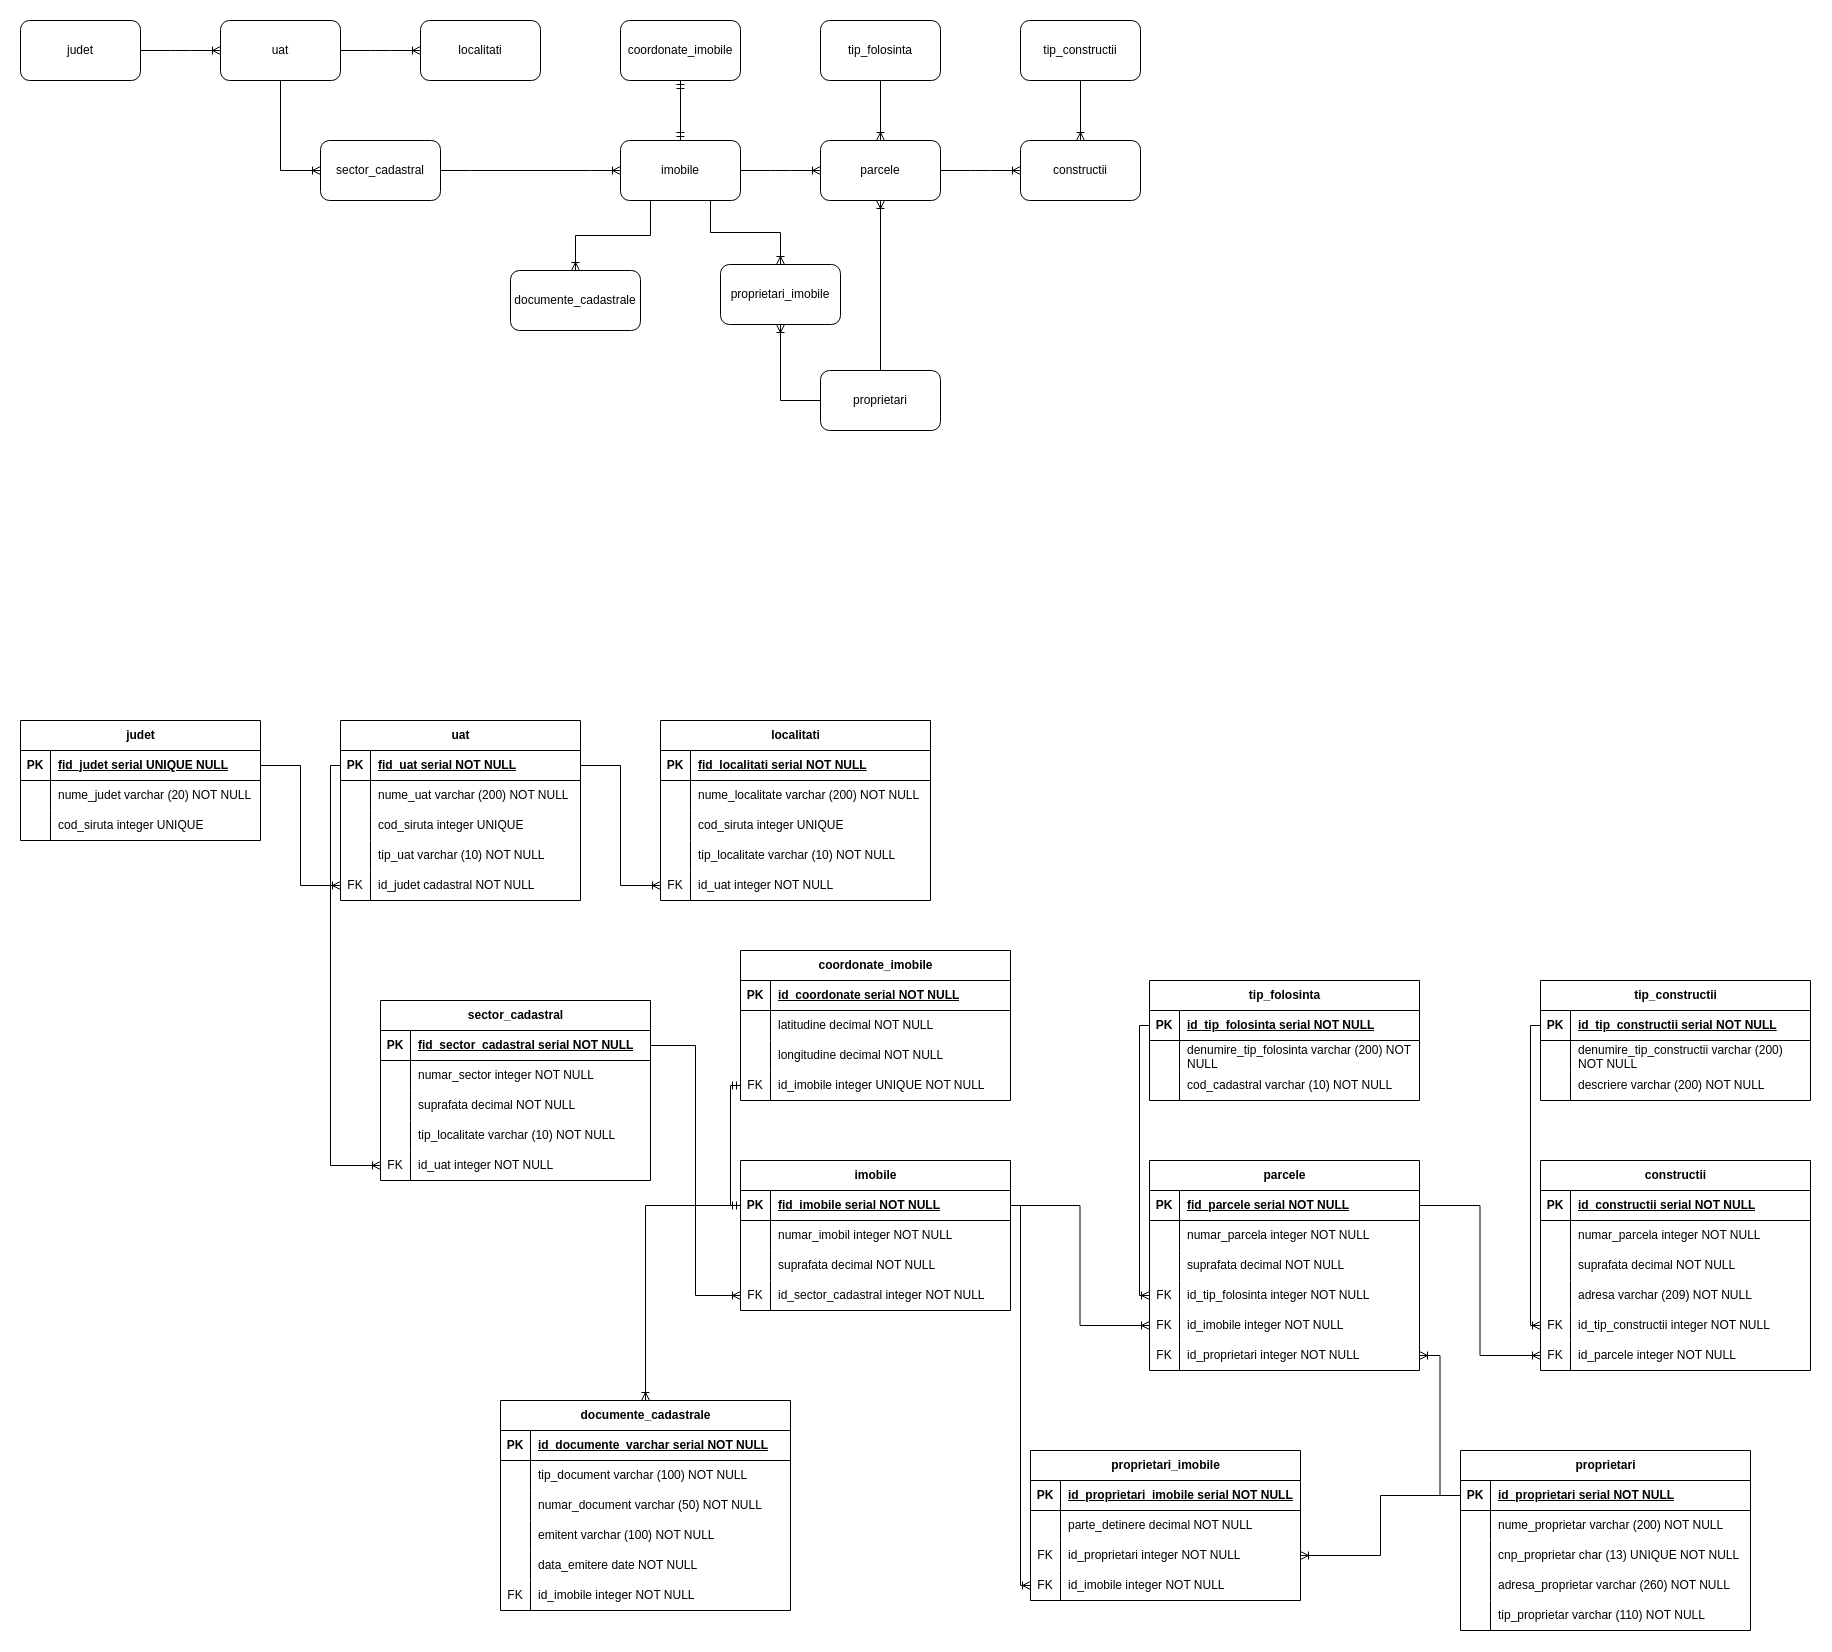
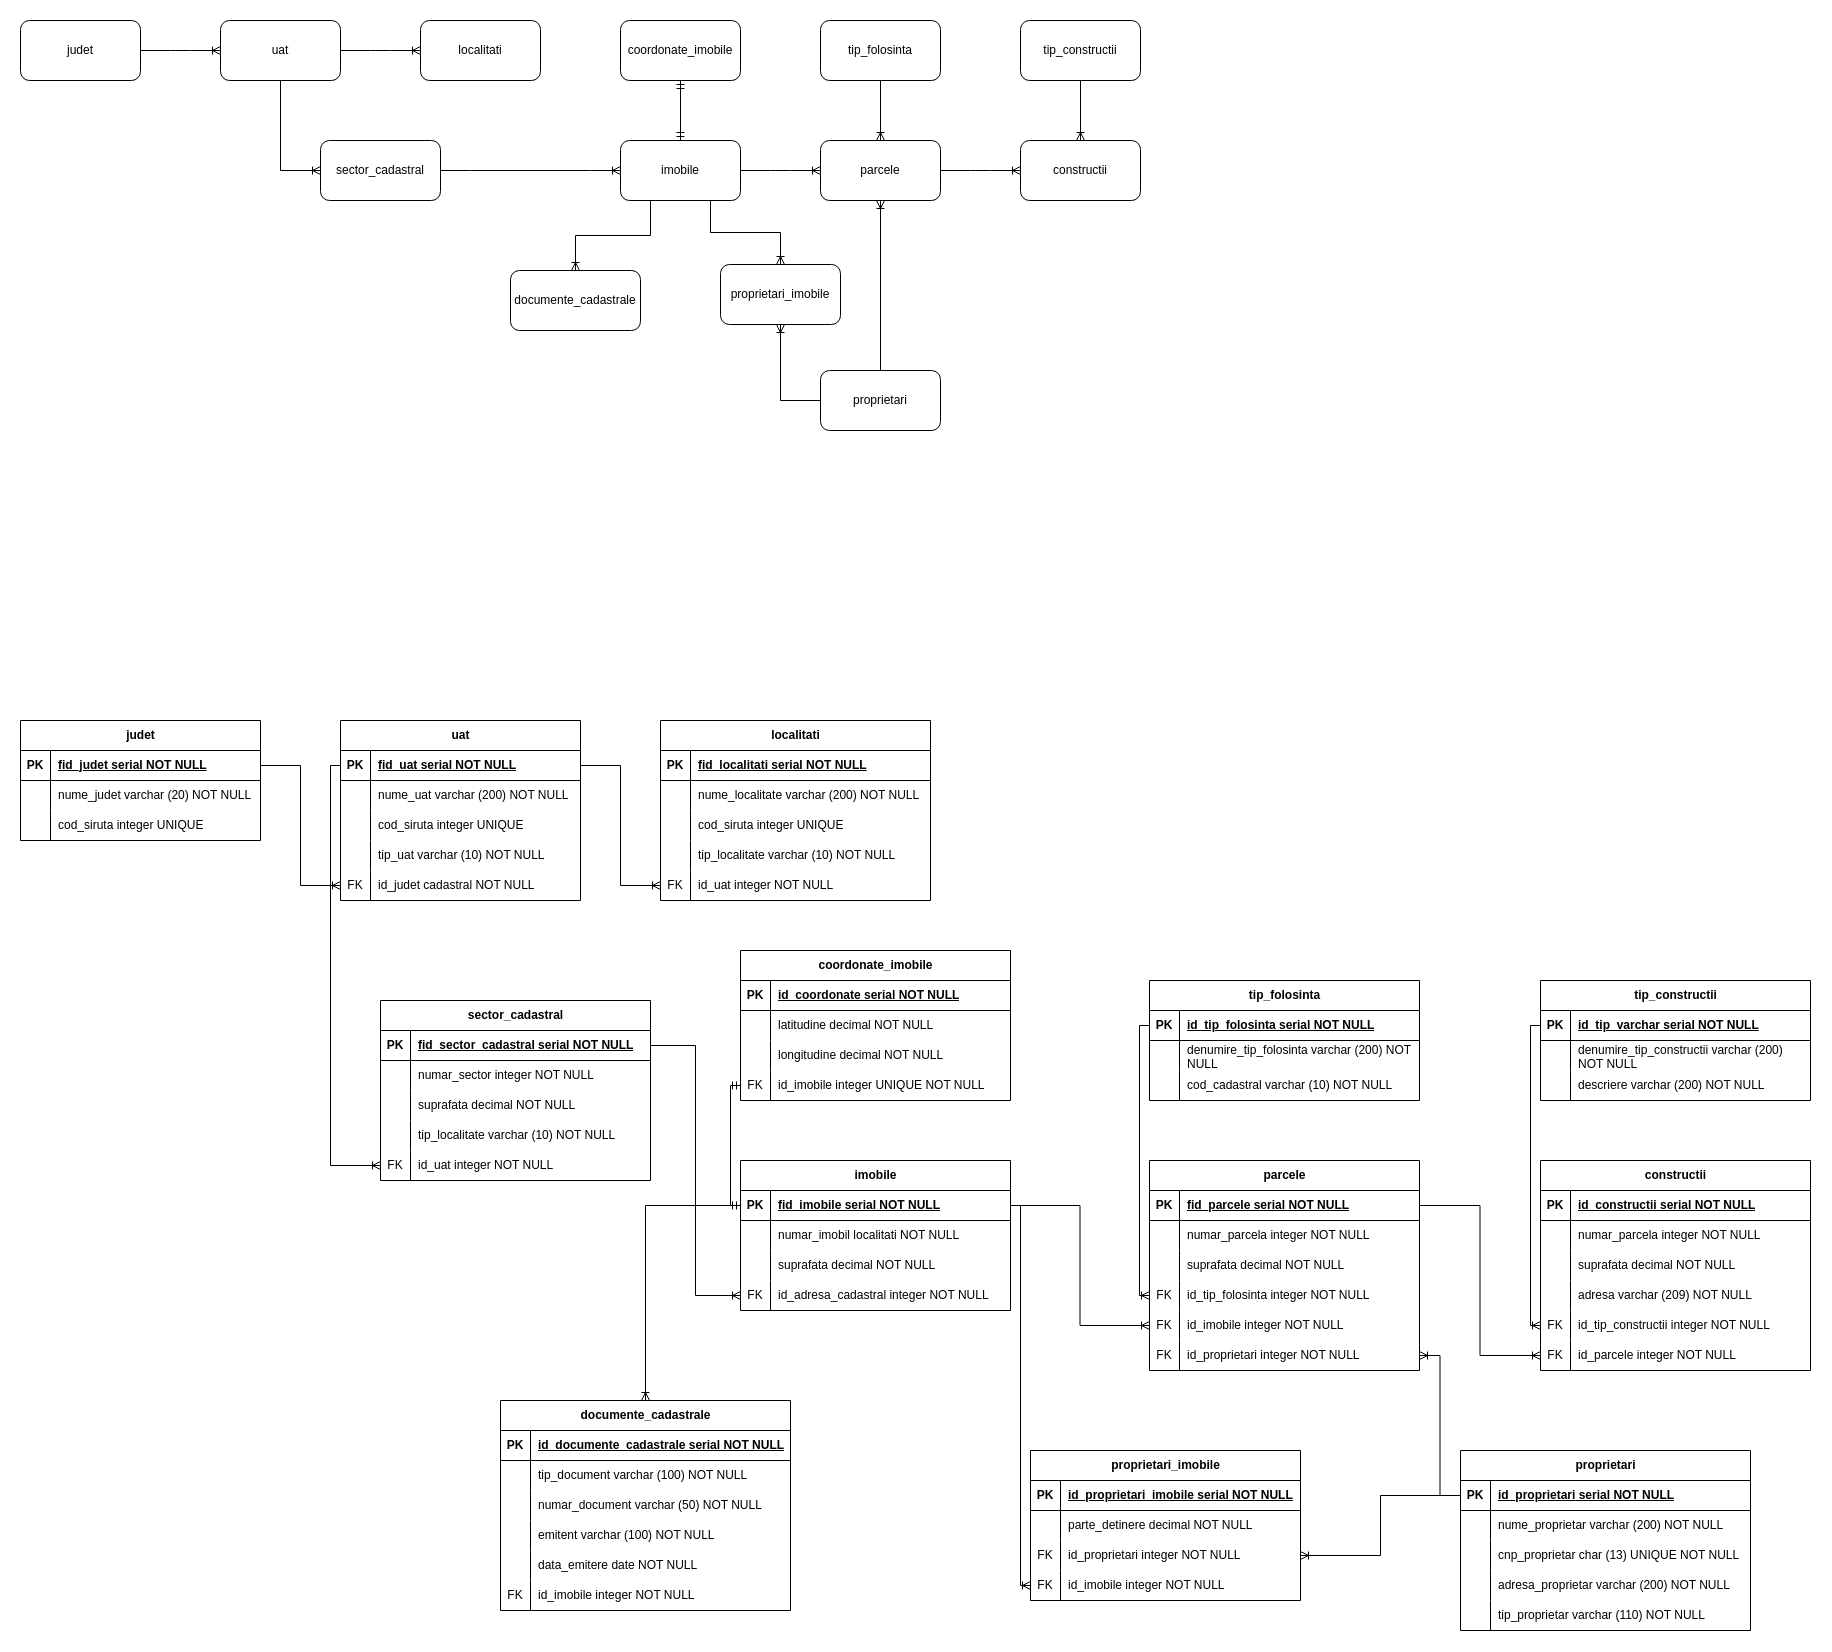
- <mxCell id="30" value="fid_judet serial UNIQUE NULL" style="shape=partialRectangle;connectable=0;fillColor=none;top=0;left=0;bottom=0;right=0;align=left;spacingLeft=6;fontStyle=5;overflow=hidden;whiteSpace=wrap;html=1;" vertex="1" parent="28"><mxGeometry x="30" width="210" height="30" as="geometry"><mxRectangle width="210" height="30" as="alternateBounds" /></mxGeometry></mxCell>
+ <mxCell id="30" value="fid_judet serial NOT NULL" style="shape=partialRectangle;connectable=0;fillColor=none;top=0;left=0;bottom=0;right=0;align=left;spacingLeft=6;fontStyle=5;overflow=hidden;whiteSpace=wrap;html=1;" vertex="1" parent="28"><mxGeometry x="30" width="210" height="30" as="geometry"><mxRectangle width="210" height="30" as="alternateBounds" /></mxGeometry></mxCell>
- <mxCell id="171" value="id_tip_constructii serial NOT NULL" style="shape=partialRectangle;connectable=0;fillColor=none;top=0;left=0;bottom=0;right=0;align=left;spacingLeft=6;fontStyle=5;overflow=hidden;whiteSpace=wrap;html=1;" vertex="1" parent="169"><mxGeometry x="30" width="240" height="30" as="geometry"><mxRectangle width="240" height="30" as="alternateBounds" /></mxGeometry></mxCell>
+ <mxCell id="171" value="id_tip_varchar serial NOT NULL" style="shape=partialRectangle;connectable=0;fillColor=none;top=0;left=0;bottom=0;right=0;align=left;spacingLeft=6;fontStyle=5;overflow=hidden;whiteSpace=wrap;html=1;" vertex="1" parent="169"><mxGeometry x="30" width="240" height="30" as="geometry"><mxRectangle width="240" height="30" as="alternateBounds" /></mxGeometry></mxCell>
- <mxCell id="95" value="numar_imobil integer&lt;span style=&quot;background-color: transparent; color: light-dark(rgb(0, 0, 0), rgb(255, 255, 255));&quot;&gt;&amp;nbsp;NOT NULL&lt;/span&gt;" style="shape=partialRectangle;connectable=0;fillColor=none;top=0;left=0;bottom=0;right=0;align=left;spacingLeft=6;overflow=hidden;whiteSpace=wrap;html=1;" vertex="1" parent="93"><mxGeometry x="30" width="240" height="30" as="geometry"><mxRectangle width="240" height="30" as="alternateBounds" /></mxGeometry></mxCell>
+ <mxCell id="95" value="numar_imobil localitati&lt;span style=&quot;background-color: transparent; color: light-dark(rgb(0, 0, 0), rgb(255, 255, 255));&quot;&gt;&amp;nbsp;NOT NULL&lt;/span&gt;" style="shape=partialRectangle;connectable=0;fillColor=none;top=0;left=0;bottom=0;right=0;align=left;spacingLeft=6;overflow=hidden;whiteSpace=wrap;html=1;" vertex="1" parent="93"><mxGeometry x="30" width="240" height="30" as="geometry"><mxRectangle width="240" height="30" as="alternateBounds" /></mxGeometry></mxCell>
- <mxCell id="101" value="id_sector_cadastral integer NOT NULL&amp;nbsp;" style="shape=partialRectangle;connectable=0;fillColor=none;top=0;left=0;bottom=0;right=0;align=left;spacingLeft=6;overflow=hidden;whiteSpace=wrap;html=1;" vertex="1" parent="99"><mxGeometry x="30" width="240" height="30" as="geometry"><mxRectangle width="240" height="30" as="alternateBounds" /></mxGeometry></mxCell>
+ <mxCell id="101" value="id_adresa_cadastral integer NOT NULL&amp;nbsp;" style="shape=partialRectangle;connectable=0;fillColor=none;top=0;left=0;bottom=0;right=0;align=left;spacingLeft=6;overflow=hidden;whiteSpace=wrap;html=1;" vertex="1" parent="99"><mxGeometry x="30" width="240" height="30" as="geometry"><mxRectangle width="240" height="30" as="alternateBounds" /></mxGeometry></mxCell>
- <mxCell id="182" value="id_documente_varchar serial NOT NULL" style="shape=partialRectangle;connectable=0;fillColor=none;top=0;left=0;bottom=0;right=0;align=left;spacingLeft=6;fontStyle=5;overflow=hidden;whiteSpace=wrap;html=1;" vertex="1" parent="180"><mxGeometry x="30" width="260" height="30" as="geometry"><mxRectangle width="260" height="30" as="alternateBounds" /></mxGeometry></mxCell>
+ <mxCell id="182" value="id_documente_cadastrale serial NOT NULL" style="shape=partialRectangle;connectable=0;fillColor=none;top=0;left=0;bottom=0;right=0;align=left;spacingLeft=6;fontStyle=5;overflow=hidden;whiteSpace=wrap;html=1;" vertex="1" parent="180"><mxGeometry x="30" width="260" height="30" as="geometry"><mxRectangle width="260" height="30" as="alternateBounds" /></mxGeometry></mxCell>
- <mxCell id="224" value="adresa_proprietar varchar (260) NOT NULL" style="shape=partialRectangle;connectable=0;fillColor=none;top=0;left=0;bottom=0;right=0;align=left;spacingLeft=6;overflow=hidden;whiteSpace=wrap;html=1;" vertex="1" parent="222"><mxGeometry x="30" width="260" height="30" as="geometry"><mxRectangle width="260" height="30" as="alternateBounds" /></mxGeometry></mxCell>
+ <mxCell id="224" value="adresa_proprietar varchar (200) NOT NULL" style="shape=partialRectangle;connectable=0;fillColor=none;top=0;left=0;bottom=0;right=0;align=left;spacingLeft=6;overflow=hidden;whiteSpace=wrap;html=1;" vertex="1" parent="222"><mxGeometry x="30" width="260" height="30" as="geometry"><mxRectangle width="260" height="30" as="alternateBounds" /></mxGeometry></mxCell>
